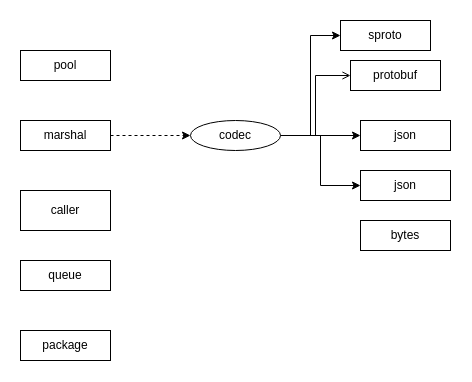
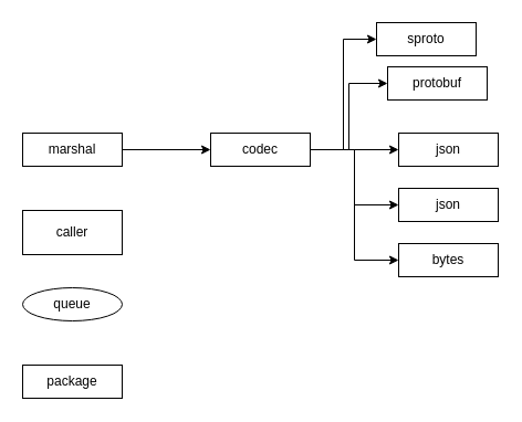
- <mxCell id="2" value="pool" style="rounded=0;whiteSpace=wrap;html=1;" vertex="1" parent="1"><mxGeometry x="20" y="50" width="90" height="30" as="geometry" /></mxCell>
- <mxCell id="7" style="edgeStyle=orthogonalEdgeStyle;rounded=0;orthogonalLoop=1;jettySize=auto;html=1;exitX=1;exitY=0.5;exitDx=0;exitDy=0;entryX=0;entryY=0.5;entryDx=0;entryDy=0;endArrow=open;" edge="1" parent="1" source="10" target="15"><mxGeometry relative="1" as="geometry" /></mxCell>
+ <mxCell id="7" style="edgeStyle=orthogonalEdgeStyle;rounded=0;orthogonalLoop=1;jettySize=auto;html=1;exitX=1;exitY=0.5;exitDx=0;exitDy=0;entryX=0;entryY=0.5;entryDx=0;entryDy=0;" edge="1" parent="1" source="10" target="15"><mxGeometry relative="1" as="geometry" /></mxCell>
- <mxCell id="3" value="" style="edgeStyle=orthogonalEdgeStyle;rounded=0;orthogonalLoop=1;jettySize=auto;html=1;dashed=1;" edge="1" parent="1" source="4" target="10"><mxGeometry relative="1" as="geometry" /></mxCell>
+ <mxCell id="3" value="" style="edgeStyle=orthogonalEdgeStyle;rounded=0;orthogonalLoop=1;jettySize=auto;html=1;" edge="1" parent="1" source="4" target="10"><mxGeometry relative="1" as="geometry" /></mxCell>
- <mxCell id="10" value="codec" style="ellipse;whiteSpace=wrap;html=1;" vertex="1" parent="1"><mxGeometry x="190" y="120" width="90" height="30" as="geometry" /></mxCell>
+ <mxCell id="10" value="codec" style="rounded=0;whiteSpace=wrap;html=1;" vertex="1" parent="1"><mxGeometry x="190" y="120" width="90" height="30" as="geometry" /></mxCell>
+ <mxCell id="9" style="edgeStyle=orthogonalEdgeStyle;rounded=0;orthogonalLoop=1;jettySize=auto;html=1;exitX=1;exitY=0.5;exitDx=0;exitDy=0;entryX=0;entryY=0.5;entryDx=0;entryDy=0;" edge="1" parent="1" source="10" target="14"><mxGeometry relative="1" as="geometry" /></mxCell>
- <mxCell id="17" value="queue" style="rounded=0;whiteSpace=wrap;html=1;" vertex="1" parent="1"><mxGeometry x="20" y="260" width="90" height="30" as="geometry" /></mxCell>
+ <mxCell id="17" value="queue" style="ellipse;whiteSpace=wrap;html=1;" vertex="1" parent="1"><mxGeometry x="20" y="260" width="90" height="30" as="geometry" /></mxCell>
